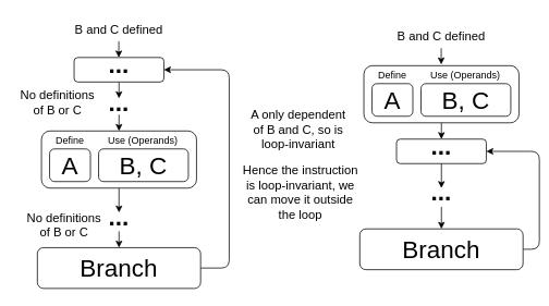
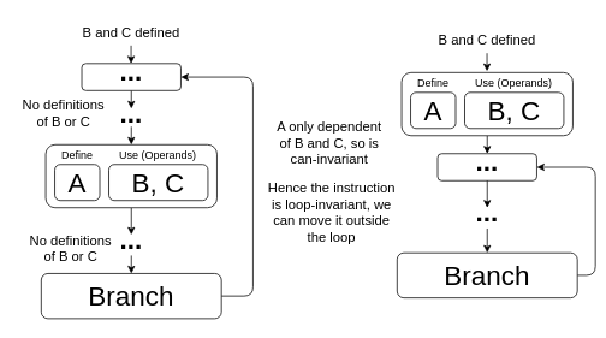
- <mxCell id="20" value="A only dependent of B and C, so is loop-invariant" style="text;html=1;strokeColor=none;fillColor=none;align=center;verticalAlign=middle;whiteSpace=wrap;rounded=0;labelBackgroundColor=none;fontSize=15;fontColor=default;" parent="1" vertex="1"><mxGeometry x="300" y="142" width="130" height="32" as="geometry" /></mxCell>
+ <mxCell id="20" value="A only dependent of B and C, so is can-invariant" style="text;html=1;strokeColor=none;fillColor=none;align=center;verticalAlign=middle;whiteSpace=wrap;rounded=0;labelBackgroundColor=none;fontSize=15;fontColor=default;" parent="1" vertex="1"><mxGeometry x="300" y="142" width="130" height="32" as="geometry" /></mxCell>
